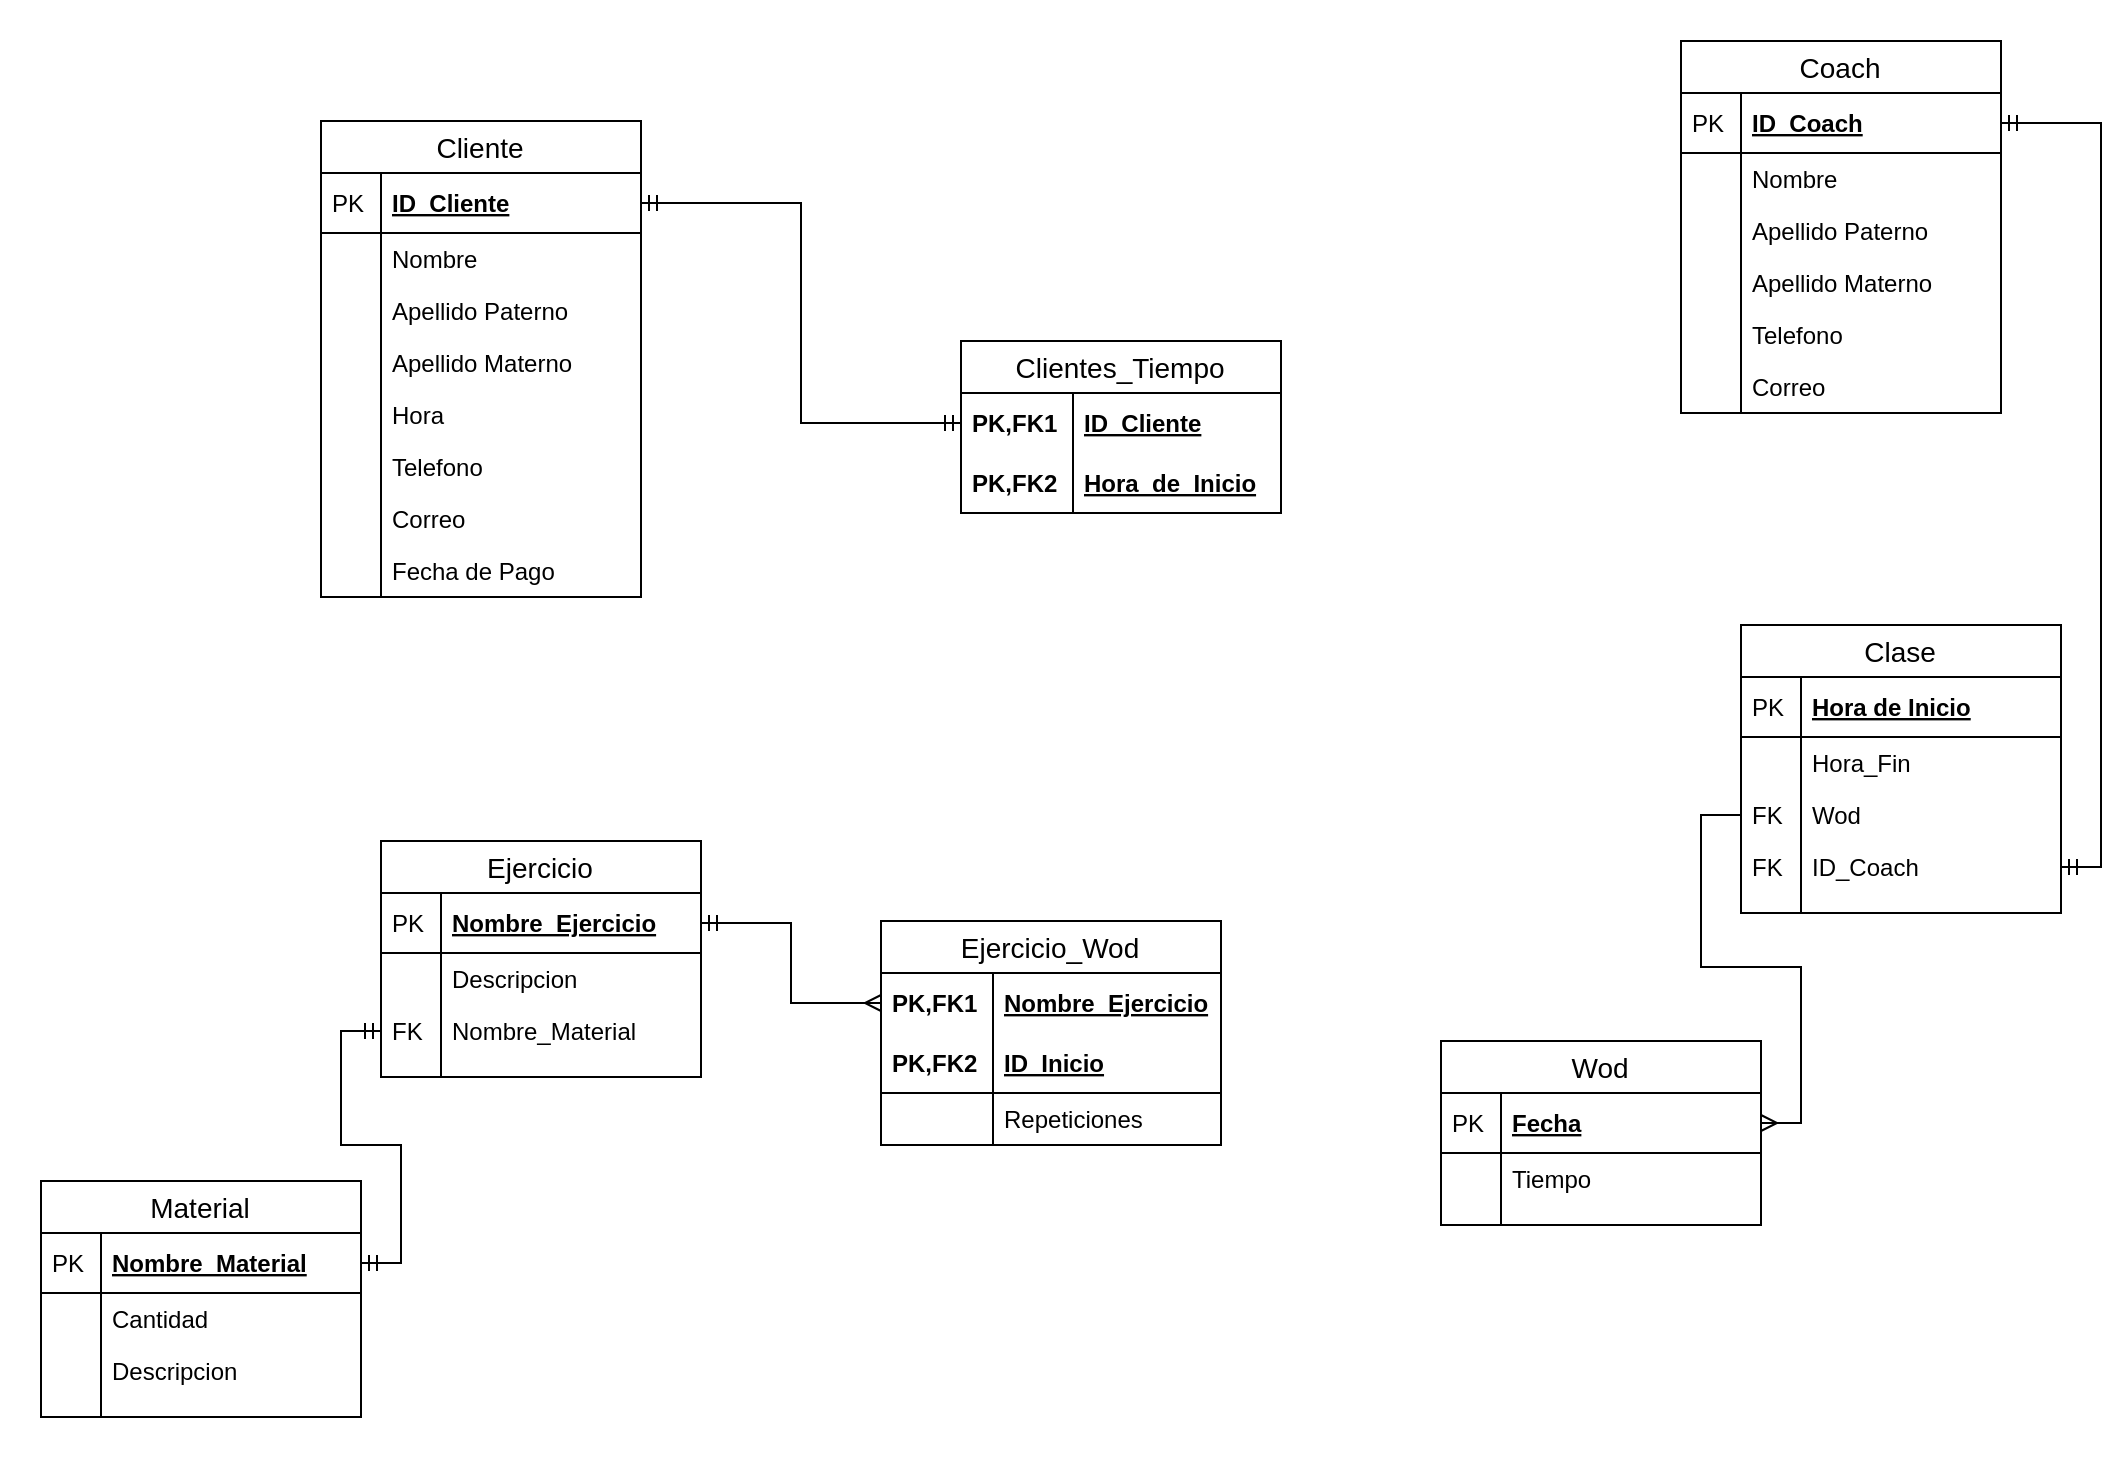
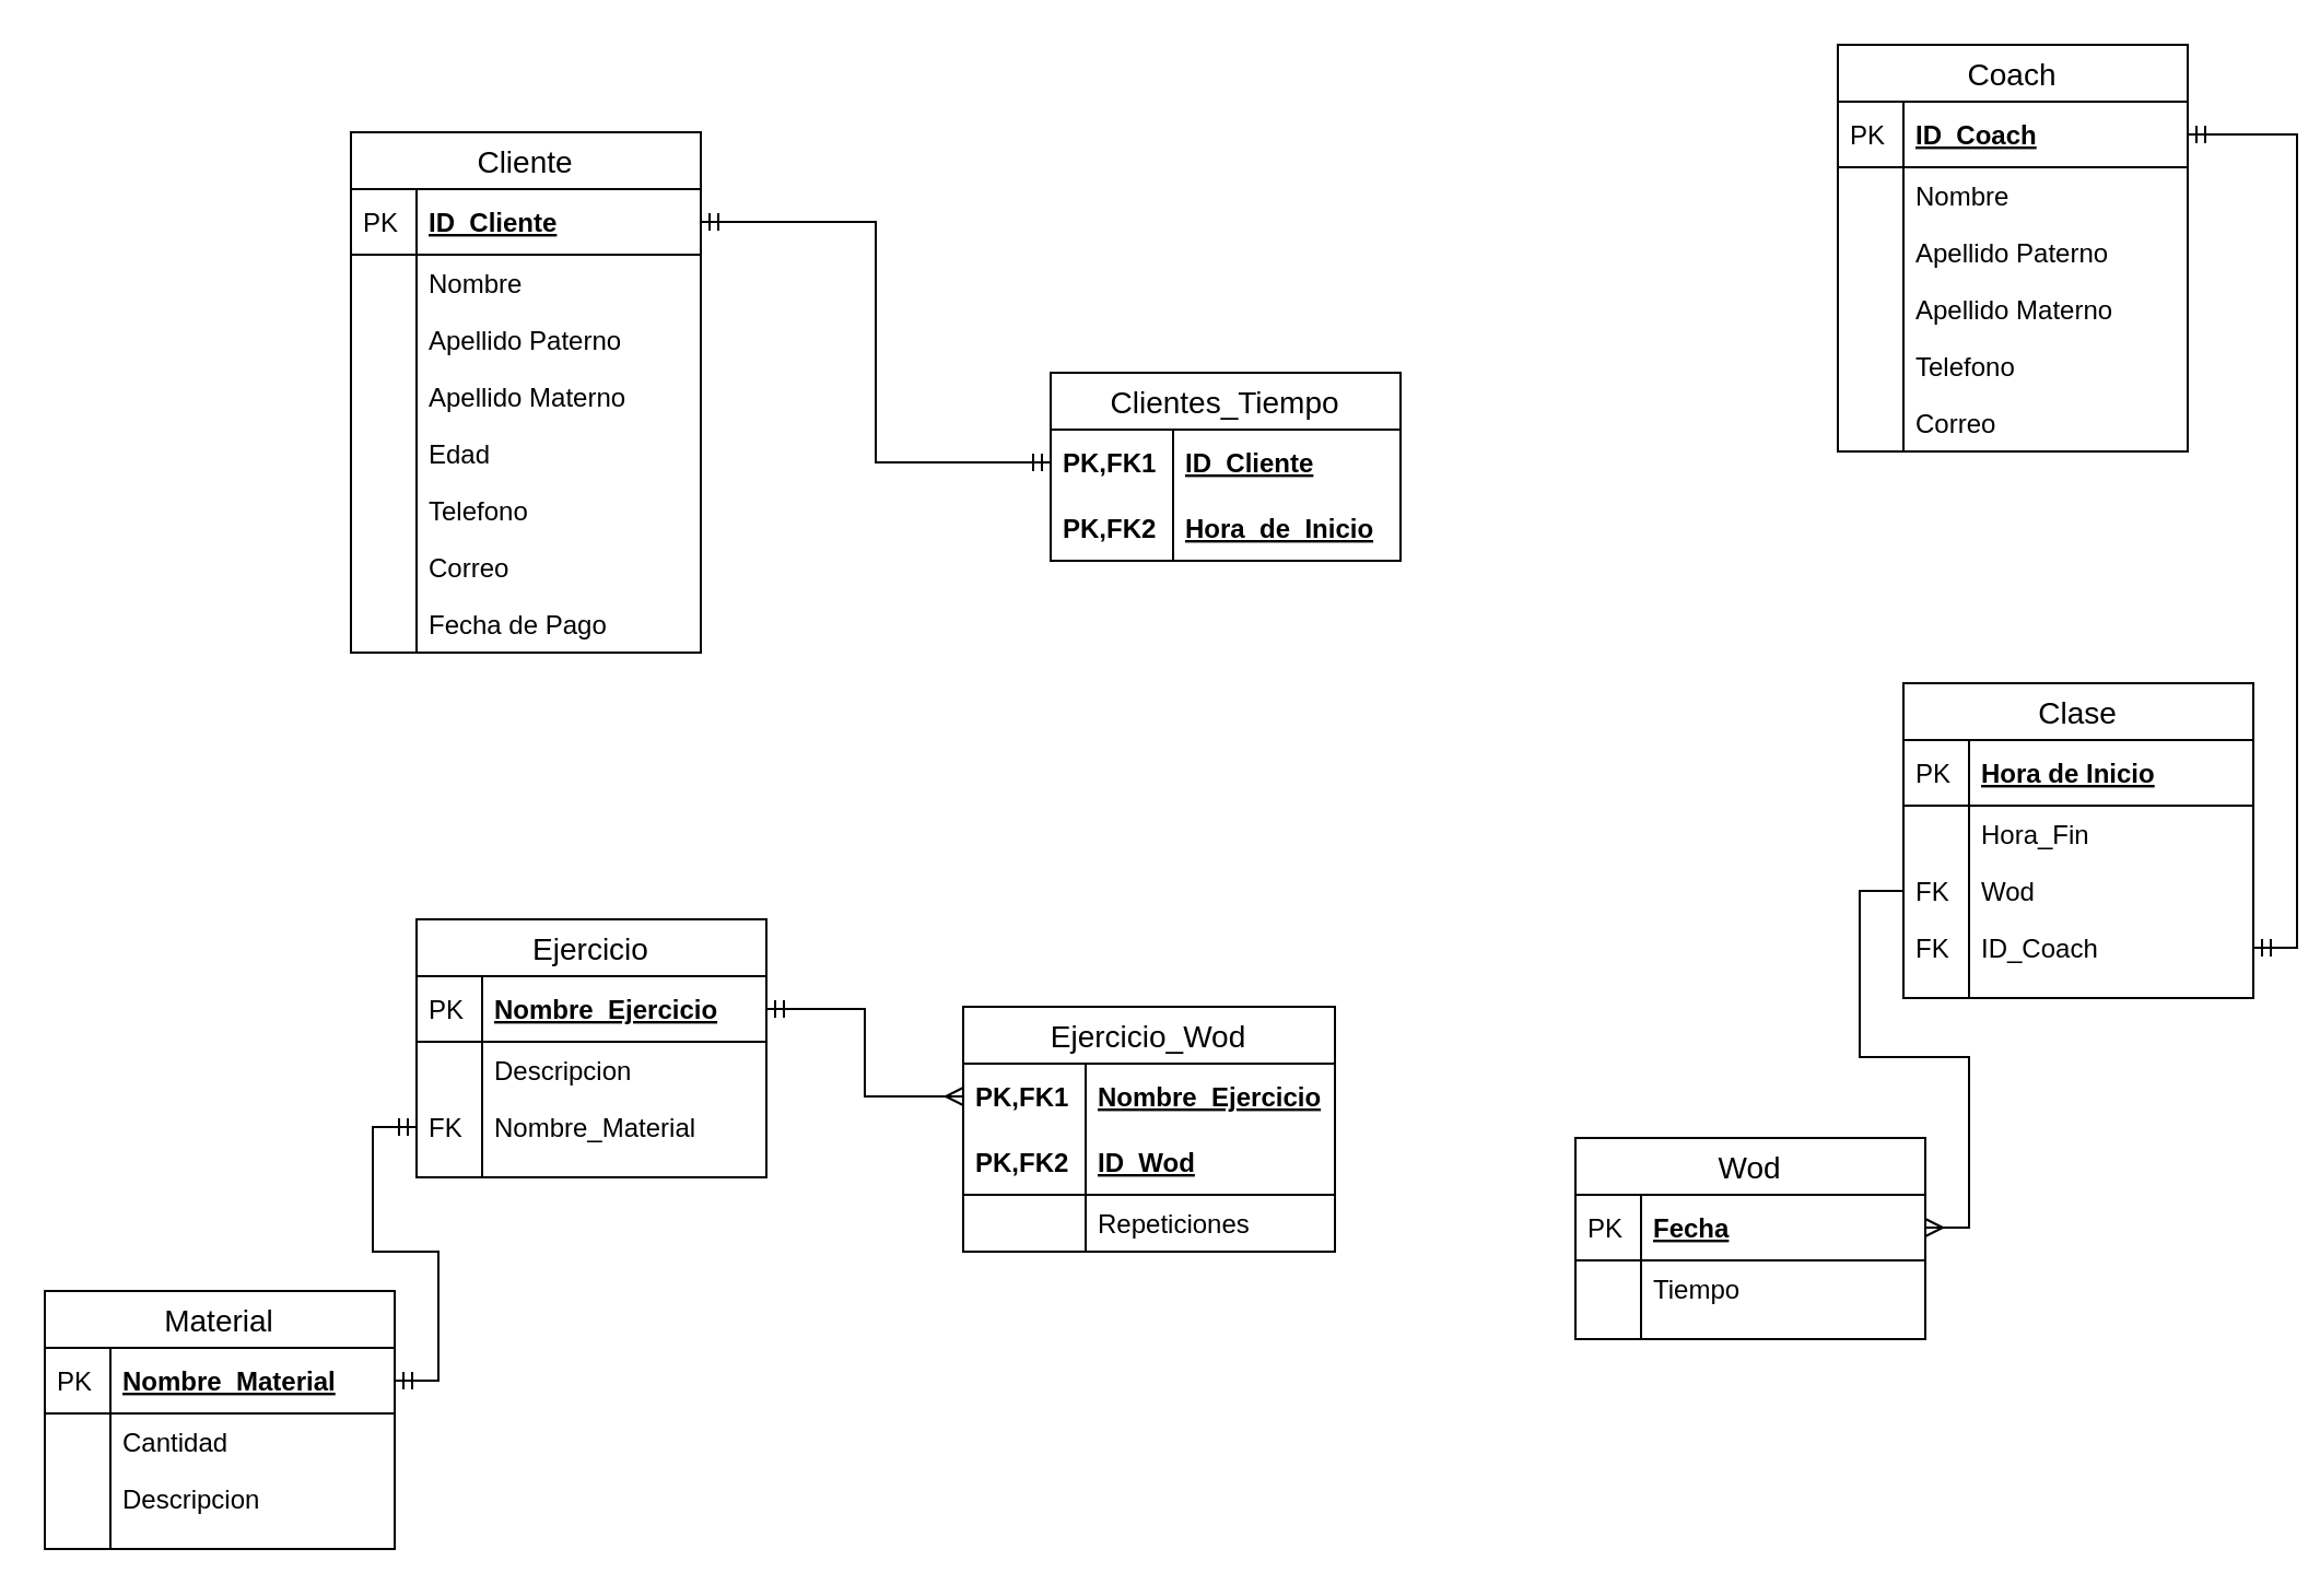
- <mxCell id="11" value="Hora" style="shape=partialRectangle;top=0;left=0;right=0;bottom=0;align=left;verticalAlign=top;fillColor=none;spacingLeft=34;spacingRight=4;overflow=hidden;rotatable=0;points=[[0,0.5],[1,0.5]];portConstraint=eastwest;dropTarget=0;fontSize=12;" parent="2" vertex="1"><mxGeometry y="134" width="160" height="26" as="geometry" /></mxCell>
+ <mxCell id="11" value="Edad" style="shape=partialRectangle;top=0;left=0;right=0;bottom=0;align=left;verticalAlign=top;fillColor=none;spacingLeft=34;spacingRight=4;overflow=hidden;rotatable=0;points=[[0,0.5],[1,0.5]];portConstraint=eastwest;dropTarget=0;fontSize=12;" parent="2" vertex="1"><mxGeometry y="134" width="160" height="26" as="geometry" /></mxCell>
- <mxCell id="80" value="ID_Inicio" style="shape=partialRectangle;top=0;left=0;right=0;bottom=1;align=left;verticalAlign=middle;fillColor=none;spacingLeft=60;spacingRight=4;overflow=hidden;rotatable=0;points=[[0,0.5],[1,0.5]];portConstraint=eastwest;dropTarget=0;fontStyle=5;fontSize=12;" vertex="1" parent="77"><mxGeometry y="56" width="170" height="30" as="geometry" /></mxCell>
+ <mxCell id="80" value="ID_Wod" style="shape=partialRectangle;top=0;left=0;right=0;bottom=1;align=left;verticalAlign=middle;fillColor=none;spacingLeft=60;spacingRight=4;overflow=hidden;rotatable=0;points=[[0,0.5],[1,0.5]];portConstraint=eastwest;dropTarget=0;fontStyle=5;fontSize=12;" vertex="1" parent="77"><mxGeometry y="56" width="170" height="30" as="geometry" /></mxCell>
